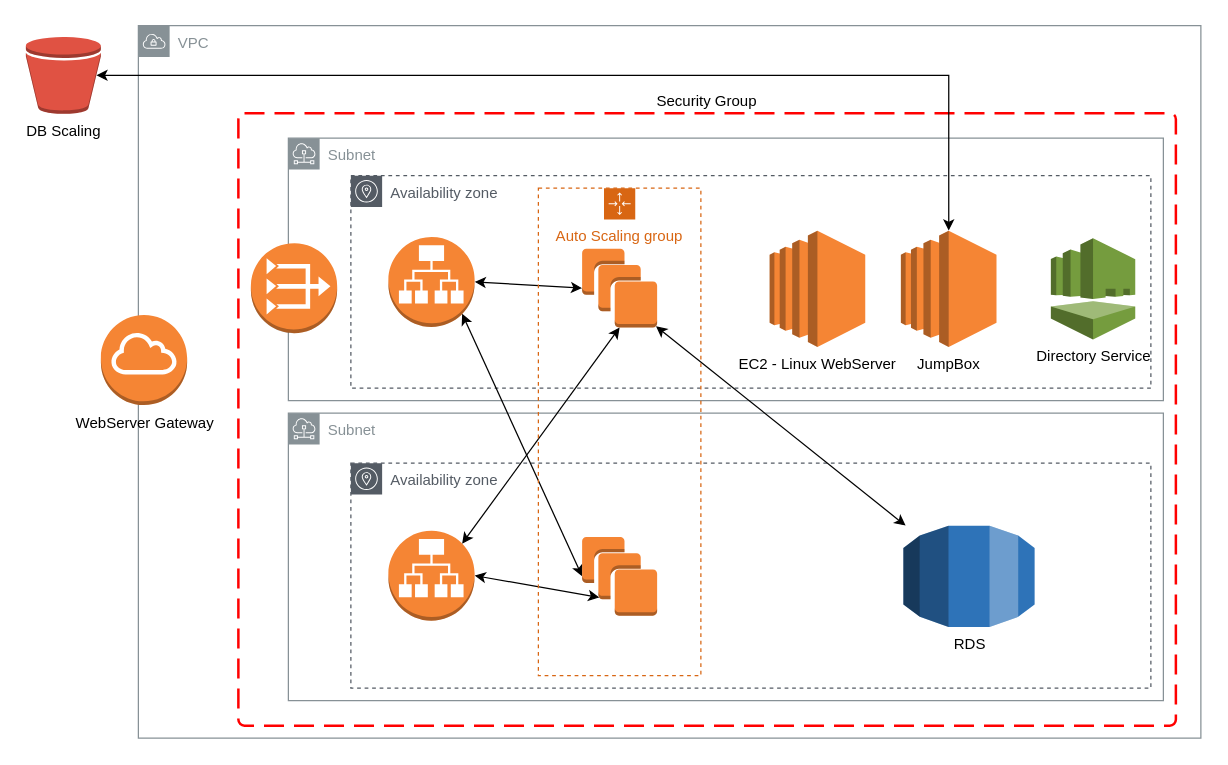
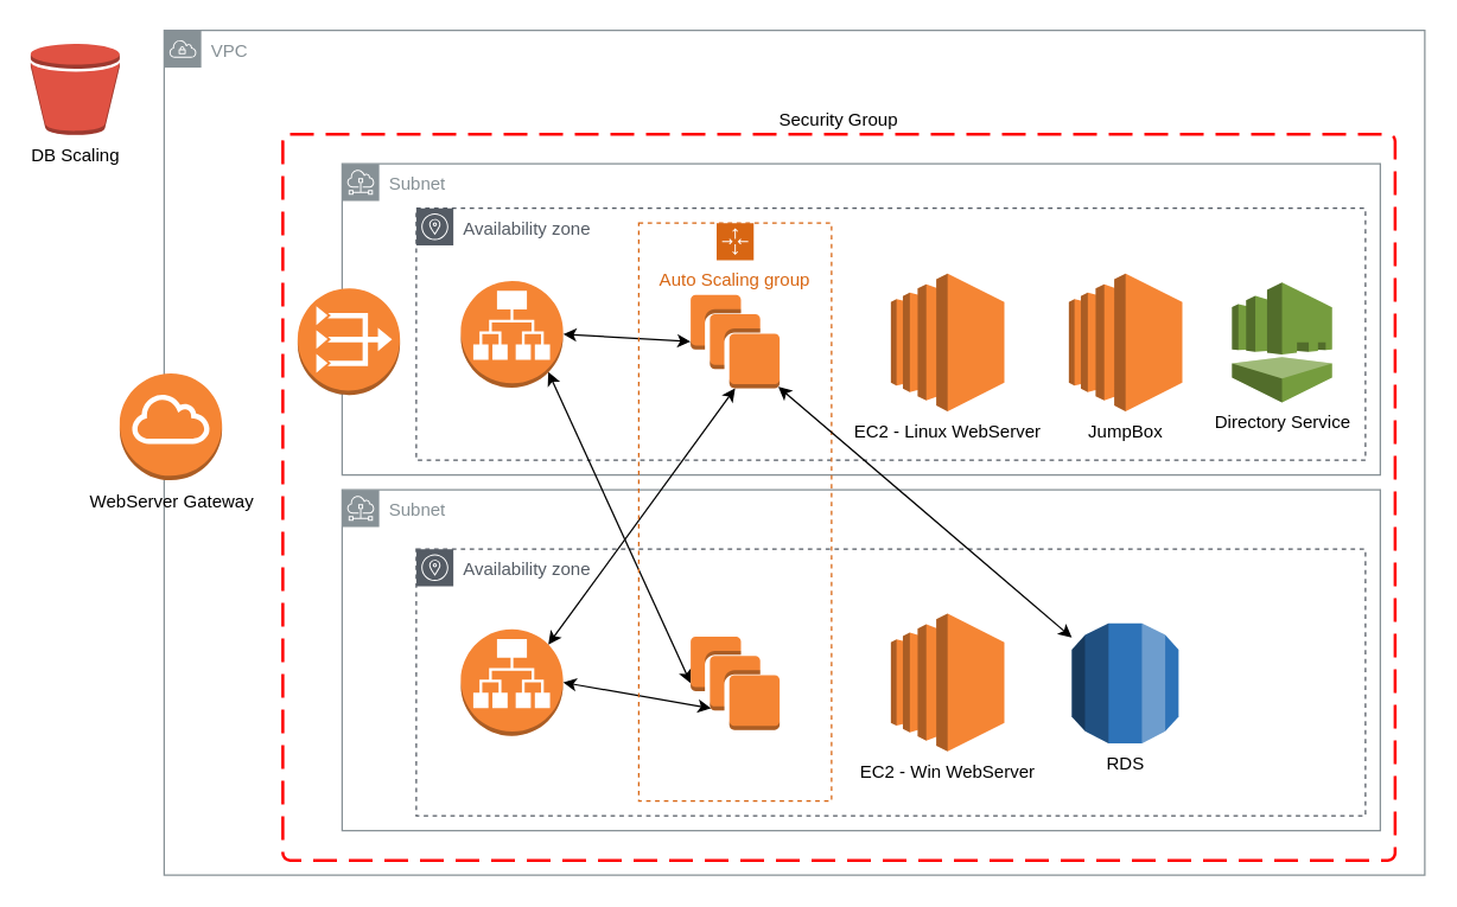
- <mxCell id="23" style="edgeStyle=orthogonalEdgeStyle;rounded=0;orthogonalLoop=1;jettySize=auto;html=1;exitX=0.94;exitY=0.5;exitDx=0;exitDy=0;exitPerimeter=0;startArrow=classic;startFill=1;" edge="1" parent="1" source="24" target="22"><mxGeometry relative="1" as="geometry" /></mxCell>
- <mxCell id="20" value="EC2 - Linux WebServer" style="outlineConnect=0;dashed=0;verticalLabelPosition=bottom;verticalAlign=top;align=center;html=1;shape=mxgraph.aws3.ec2;fillColor=#F58534;gradientColor=none;" vertex="1" parent="1"><mxGeometry x="615" y="184" width="76.5" height="93" as="geometry" /></mxCell>
+ <mxCell id="20" value="EC2 - Linux WebServer" style="outlineConnect=0;dashed=0;verticalLabelPosition=bottom;verticalAlign=top;align=center;html=1;shape=mxgraph.aws3.ec2;fillColor=#F58534;gradientColor=none;" vertex="1" parent="1"><mxGeometry x="600" y="184" width="76.5" height="93" as="geometry" /></mxCell>
- <mxCell id="25" value="Directory Service" style="outlineConnect=0;dashed=0;verticalLabelPosition=bottom;verticalAlign=top;align=center;html=1;shape=mxgraph.aws3.directory_service;fillColor=#759C3E;gradientColor=none;" vertex="1" parent="1"><mxGeometry x="840" y="190" width="67.5" height="81" as="geometry" /></mxCell>
+ <mxCell id="25" value="Directory Service" style="outlineConnect=0;dashed=0;verticalLabelPosition=bottom;verticalAlign=top;align=center;html=1;shape=mxgraph.aws3.directory_service;fillColor=#759C3E;gradientColor=none;" vertex="1" parent="1"><mxGeometry x="830" y="190" width="67.5" height="81" as="geometry" /></mxCell>
+ <mxCell id="21" value="EC2 - Win WebServer" style="outlineConnect=0;dashed=0;verticalLabelPosition=bottom;verticalAlign=top;align=center;html=1;shape=mxgraph.aws3.ec2;fillColor=#F58534;gradientColor=none;" vertex="1" parent="1"><mxGeometry x="600" y="413.5" width="76.5" height="93" as="geometry" /></mxCell>
- <mxCell id="26" value="RDS" style="outlineConnect=0;dashed=0;verticalLabelPosition=bottom;verticalAlign=top;align=center;html=1;shape=mxgraph.aws3.rds;fillColor=#2E73B8;gradientColor=none;" vertex="1" parent="1"><mxGeometry x="722" y="420" width="105" height="81" as="geometry" /></mxCell>
+ <mxCell id="26" value="RDS" style="outlineConnect=0;dashed=0;verticalLabelPosition=bottom;verticalAlign=top;align=center;html=1;shape=mxgraph.aws3.rds;fillColor=#2E73B8;gradientColor=none;" vertex="1" parent="1"><mxGeometry x="722" y="420" width="72" height="81" as="geometry" /></mxCell>
